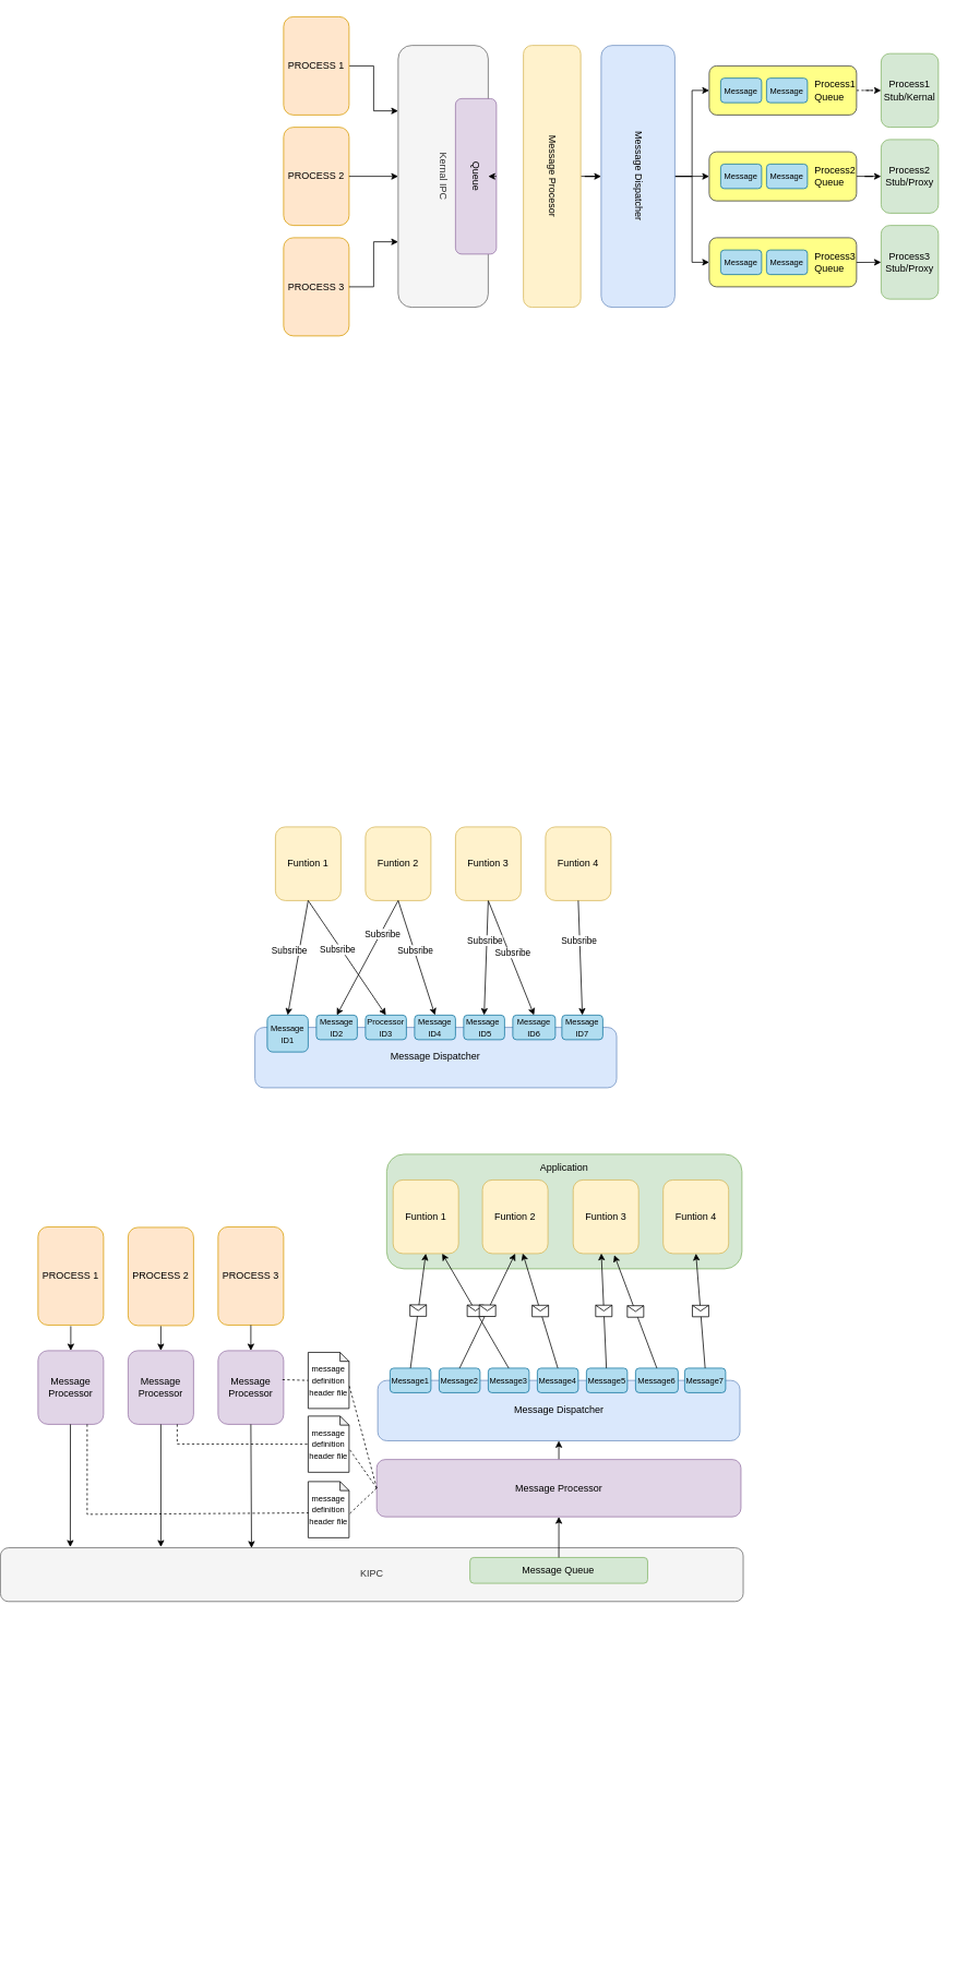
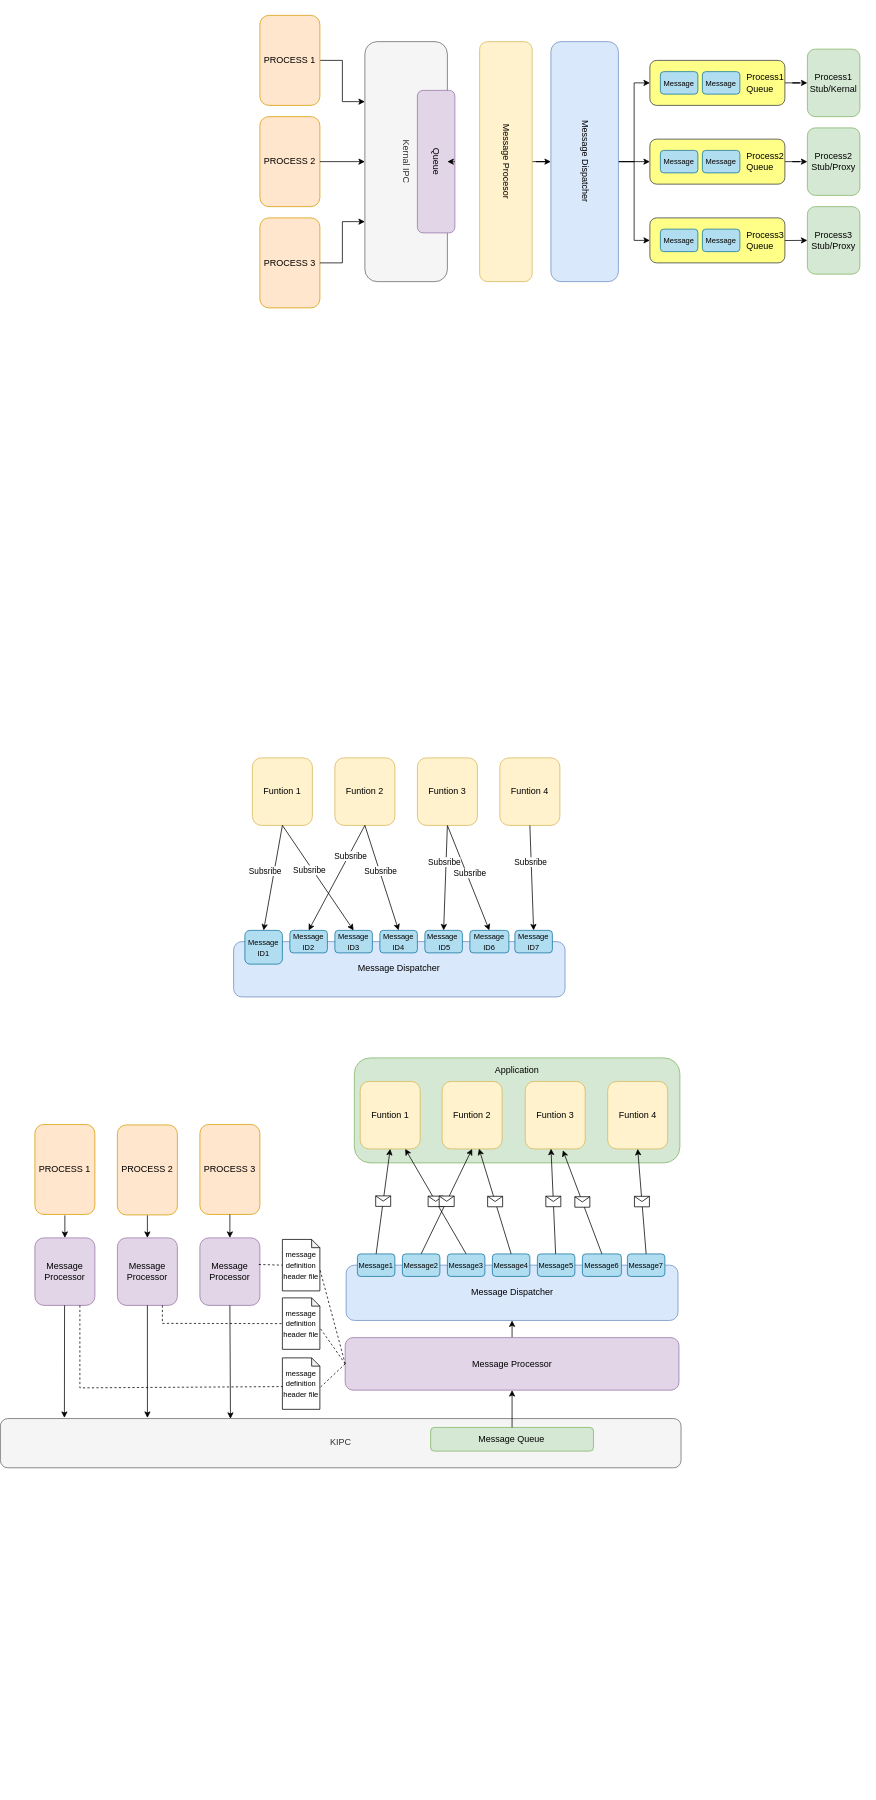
- <mxCell id="13" style="edgeStyle=orthogonalEdgeStyle;rounded=0;orthogonalLoop=1;jettySize=auto;html=1;entryX=0;entryY=0.5;entryDx=0;entryDy=0;dashed=1;" parent="1" source="20" target="16" edge="1"><mxGeometry relative="1" as="geometry"><mxPoint x="940" y="110" as="targetPoint" /></mxGeometry></mxCell>
+ <mxCell id="13" style="edgeStyle=orthogonalEdgeStyle;rounded=0;orthogonalLoop=1;jettySize=auto;html=1;entryX=0;entryY=0.5;entryDx=0;entryDy=0;" parent="1" source="20" target="16" edge="1"><mxGeometry relative="1" as="geometry"><mxPoint x="940" y="110" as="targetPoint" /></mxGeometry></mxCell>
- <mxCell id="37" value="&lt;font style=&quot;font-size: 10px;&quot;&gt;Processor ID3&lt;/font&gt;" style="rounded=1;whiteSpace=wrap;html=1;fillColor=#b1ddf0;strokeColor=#10739e;" parent="1" vertex="1"><mxGeometry x="420" y="1240" width="50" height="30" as="geometry" /></mxCell>
+ <mxCell id="37" value="&lt;font style=&quot;font-size: 10px;&quot;&gt;Message ID3&lt;/font&gt;" style="rounded=1;whiteSpace=wrap;html=1;fillColor=#b1ddf0;strokeColor=#10739e;" parent="1" vertex="1"><mxGeometry x="420" y="1240" width="50" height="30" as="geometry" /></mxCell>
